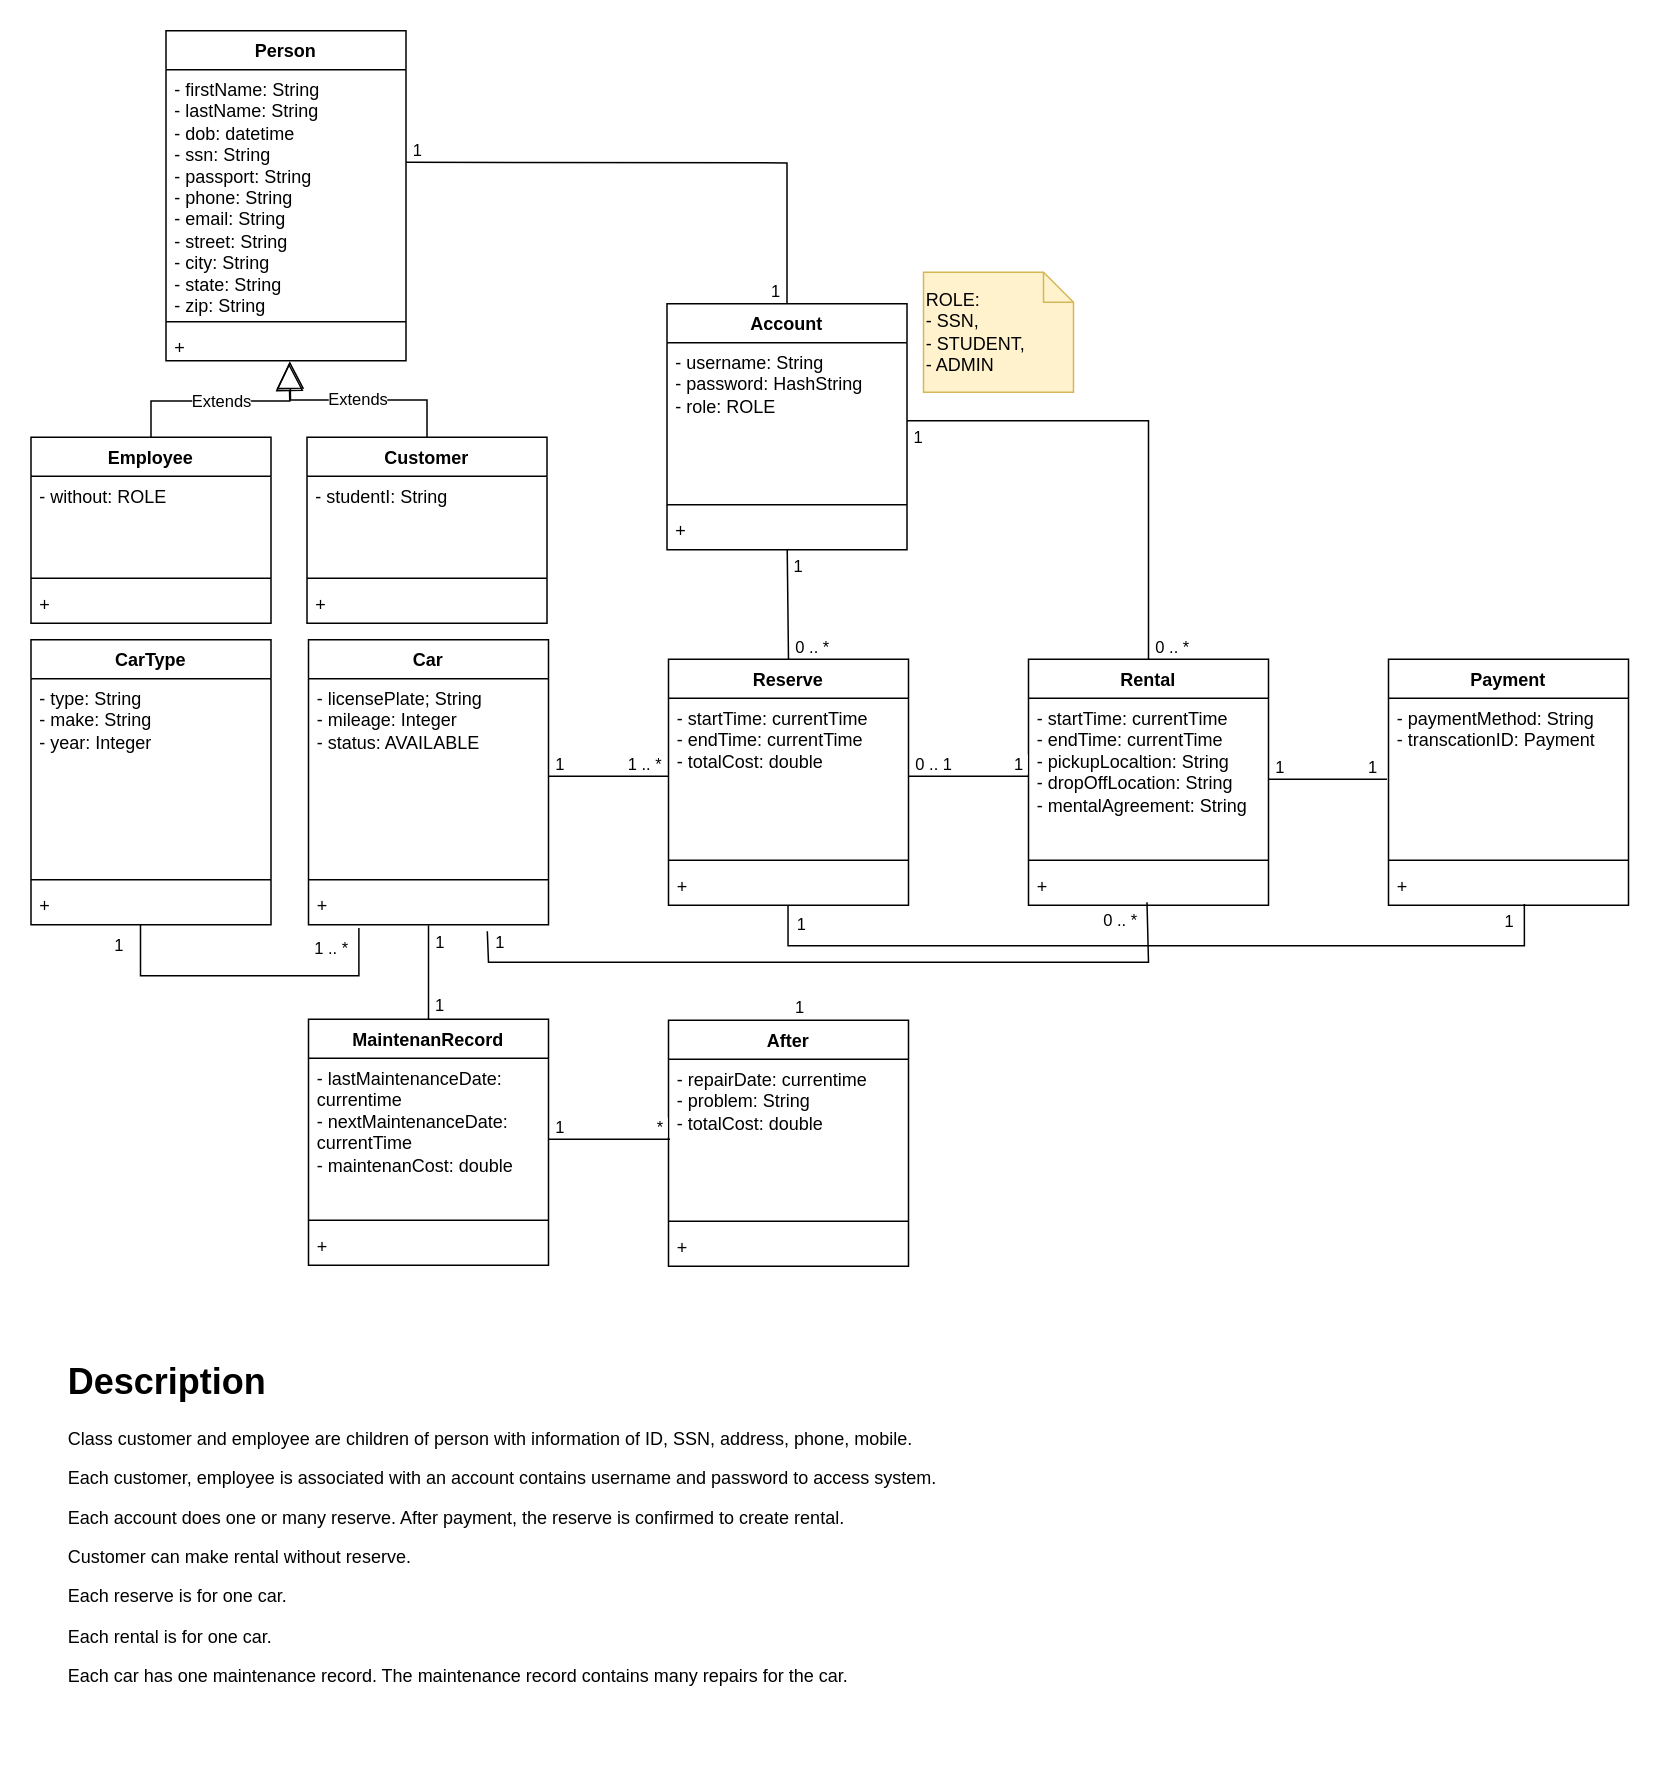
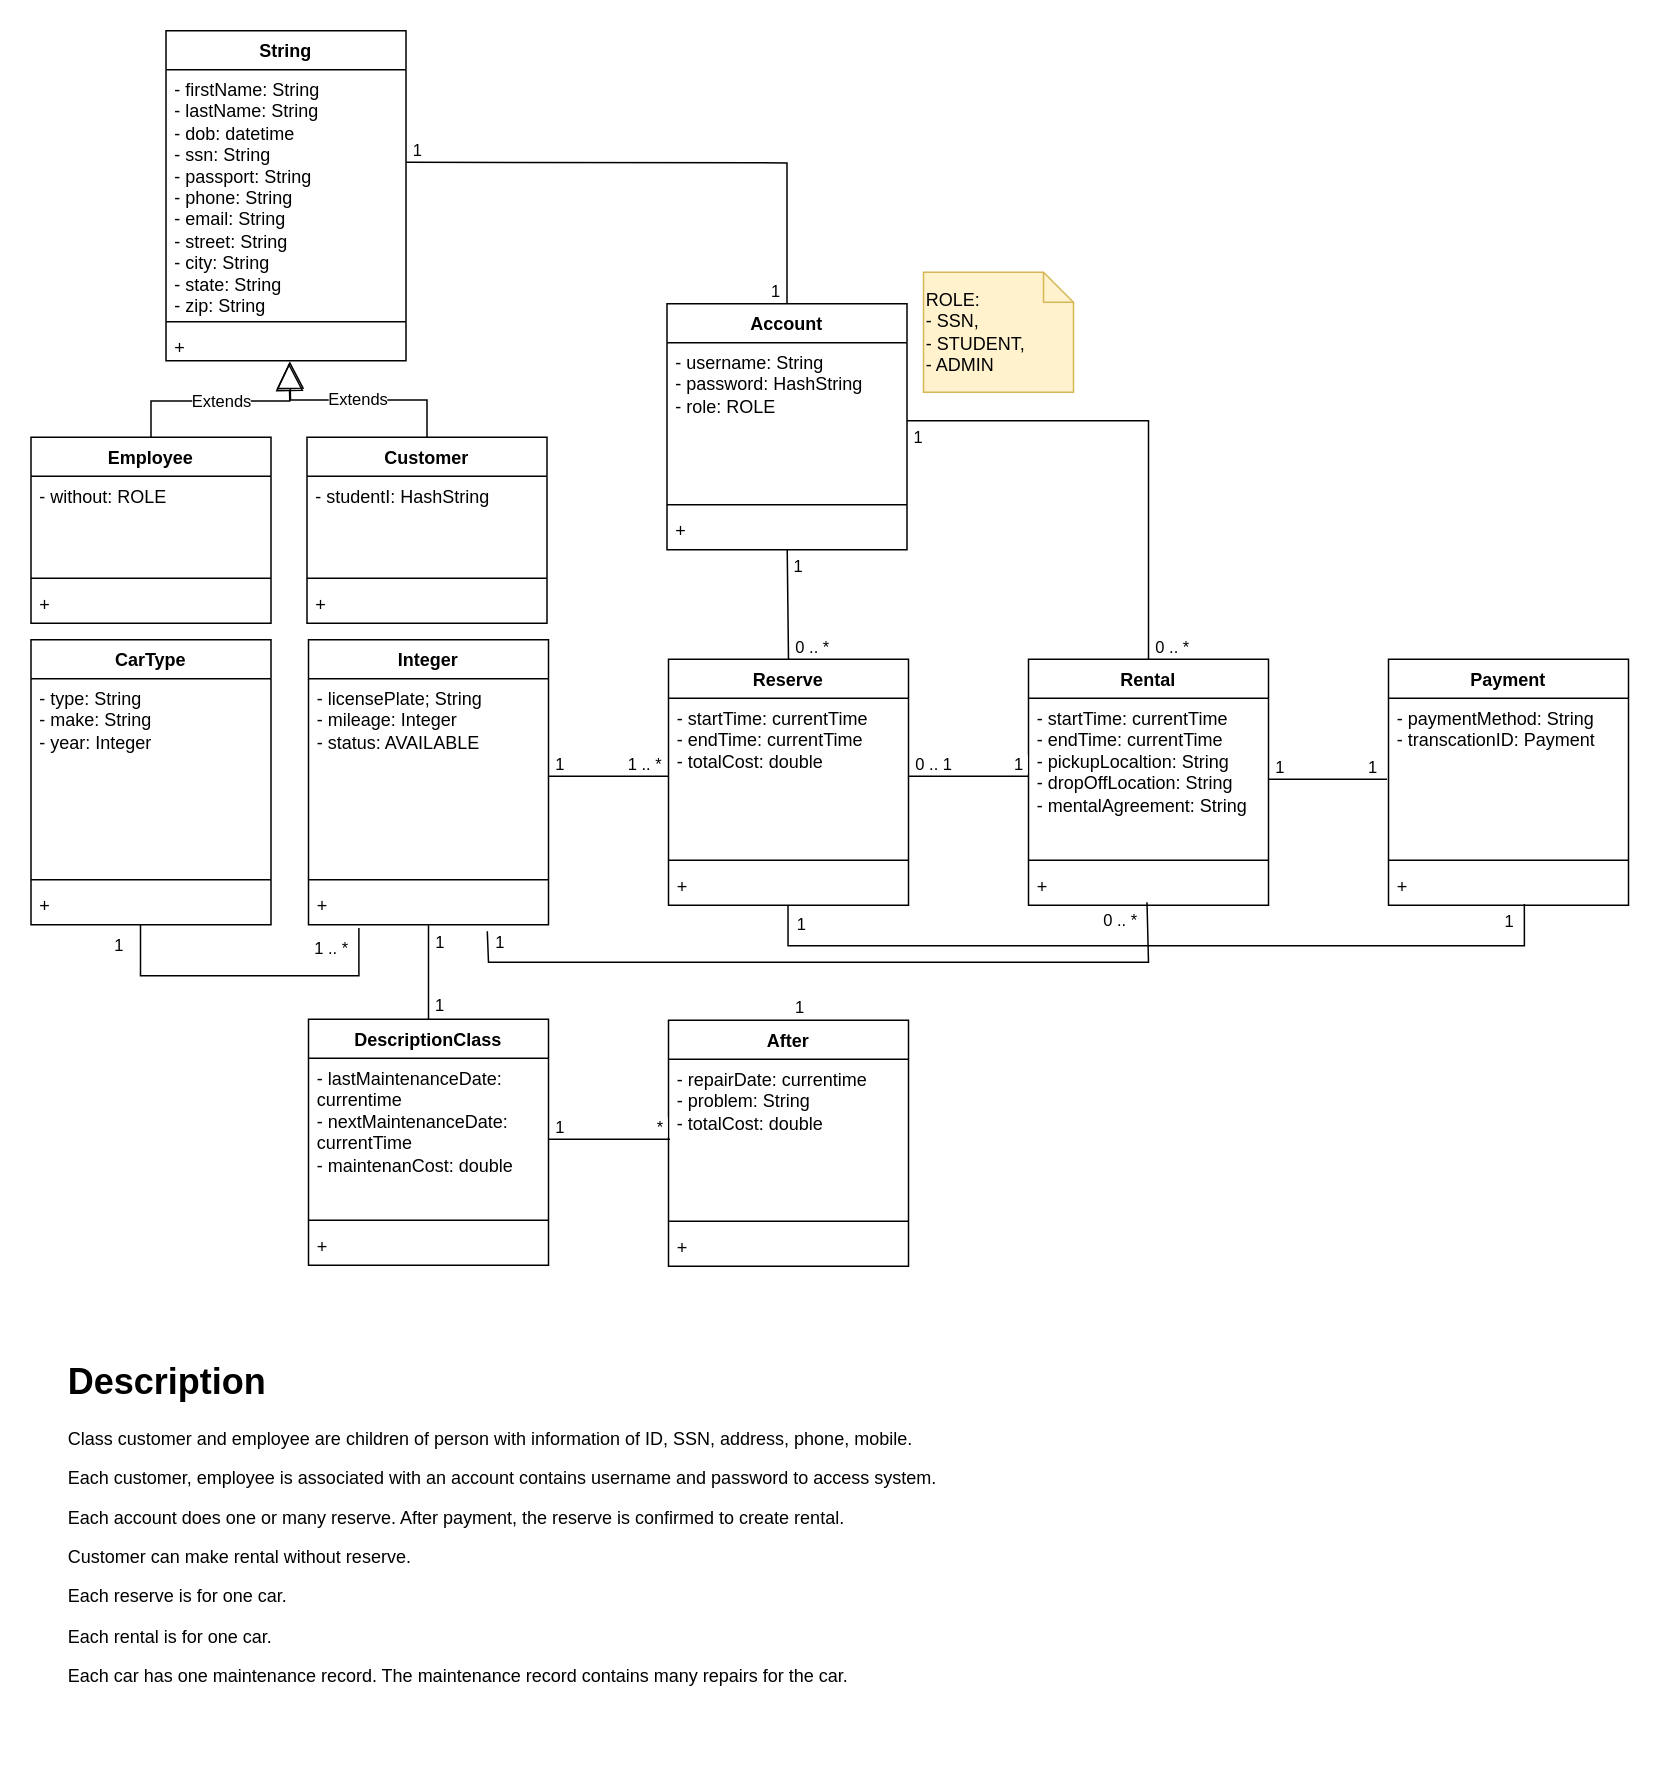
- <mxCell id="67" value="Person" style="swimlane;fontStyle=1;align=center;verticalAlign=top;childLayout=stackLayout;horizontal=1;startSize=26;horizontalStack=0;resizeParent=1;resizeParentMax=0;resizeLast=0;collapsible=1;marginBottom=0;whiteSpace=wrap;html=1;" parent="1" vertex="1"><mxGeometry x="110" y="20" width="160" height="220" as="geometry" /></mxCell>
+ <mxCell id="67" value="String" style="swimlane;fontStyle=1;align=center;verticalAlign=top;childLayout=stackLayout;horizontal=1;startSize=26;horizontalStack=0;resizeParent=1;resizeParentMax=0;resizeLast=0;collapsible=1;marginBottom=0;whiteSpace=wrap;html=1;" parent="1" vertex="1"><mxGeometry x="110" y="20" width="160" height="220" as="geometry" /></mxCell>
- <mxCell id="56" value="&lt;div&gt;- studentI: String&lt;/div&gt;" style="text;strokeColor=none;fillColor=none;align=left;verticalAlign=top;spacingLeft=4;spacingRight=4;overflow=hidden;rotatable=0;points=[[0,0.5],[1,0.5]];portConstraint=eastwest;whiteSpace=wrap;html=1;" parent="55" vertex="1"><mxGeometry y="26" width="160" height="64" as="geometry" /></mxCell>
+ <mxCell id="56" value="&lt;div&gt;- studentI: HashString&lt;/div&gt;" style="text;strokeColor=none;fillColor=none;align=left;verticalAlign=top;spacingLeft=4;spacingRight=4;overflow=hidden;rotatable=0;points=[[0,0.5],[1,0.5]];portConstraint=eastwest;whiteSpace=wrap;html=1;" parent="55" vertex="1"><mxGeometry y="26" width="160" height="64" as="geometry" /></mxCell>
- <mxCell id="2" value="Car" style="swimlane;fontStyle=1;align=center;verticalAlign=top;childLayout=stackLayout;horizontal=1;startSize=26;horizontalStack=0;resizeParent=1;resizeParentMax=0;resizeLast=0;collapsible=1;marginBottom=0;whiteSpace=wrap;html=1;" parent="1" vertex="1"><mxGeometry x="205" y="426" width="160" height="190" as="geometry" /></mxCell>
+ <mxCell id="2" value="Integer" style="swimlane;fontStyle=1;align=center;verticalAlign=top;childLayout=stackLayout;horizontal=1;startSize=26;horizontalStack=0;resizeParent=1;resizeParentMax=0;resizeLast=0;collapsible=1;marginBottom=0;whiteSpace=wrap;html=1;" parent="1" vertex="1"><mxGeometry x="205" y="426" width="160" height="190" as="geometry" /></mxCell>
- <mxCell id="18" value="MaintenanRecord" style="swimlane;fontStyle=1;align=center;verticalAlign=top;childLayout=stackLayout;horizontal=1;startSize=26;horizontalStack=0;resizeParent=1;resizeParentMax=0;resizeLast=0;collapsible=1;marginBottom=0;whiteSpace=wrap;html=1;" parent="1" vertex="1"><mxGeometry x="205" y="679" width="160" height="164" as="geometry" /></mxCell>
+ <mxCell id="18" value="DescriptionClass" style="swimlane;fontStyle=1;align=center;verticalAlign=top;childLayout=stackLayout;horizontal=1;startSize=26;horizontalStack=0;resizeParent=1;resizeParentMax=0;resizeLast=0;collapsible=1;marginBottom=0;whiteSpace=wrap;html=1;" parent="1" vertex="1"><mxGeometry x="205" y="679" width="160" height="164" as="geometry" /></mxCell>
